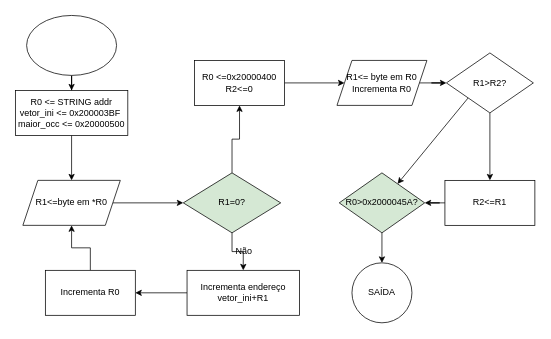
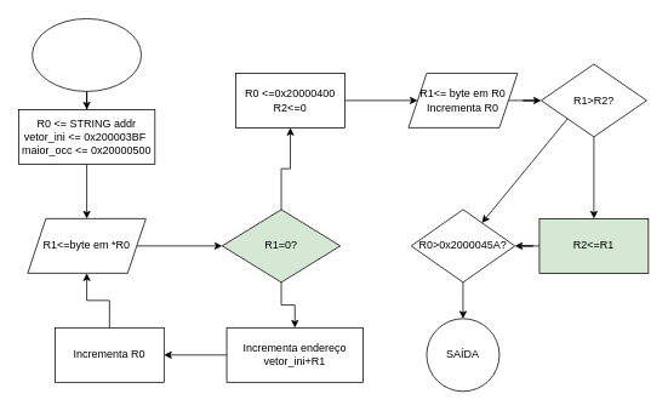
- <mxCell id="26" value="R0&amp;gt;0x2000045A?" style="rhombus;whiteSpace=wrap;html=1;fillColor=#d5e8d4;" vertex="1" parent="1"><mxGeometry x="452" y="230" width="114" height="80" as="geometry" /></mxCell>
+ <mxCell id="26" value="R0&amp;gt;0x2000045A?" style="rhombus;whiteSpace=wrap;html=1;" vertex="1" parent="1"><mxGeometry x="452" y="230" width="114" height="80" as="geometry" /></mxCell>
- <mxCell id="24" value="R2&amp;lt;=R1" style="whiteSpace=wrap;html=1;" vertex="1" parent="1"><mxGeometry x="593" y="240" width="120" height="60" as="geometry" /></mxCell>
+ <mxCell id="24" value="R2&amp;lt;=R1" style="whiteSpace=wrap;html=1;fillColor=#d5e8d4;" vertex="1" parent="1"><mxGeometry x="593" y="240" width="120" height="60" as="geometry" /></mxCell>
- <mxCell id="13" value="Não" style="text;html=1;strokeColor=none;fillColor=none;align=center;verticalAlign=middle;whiteSpace=wrap;rounded=0;" vertex="1" parent="1"><mxGeometry x="295" y="320" width="60" height="30" as="geometry" /></mxCell>
